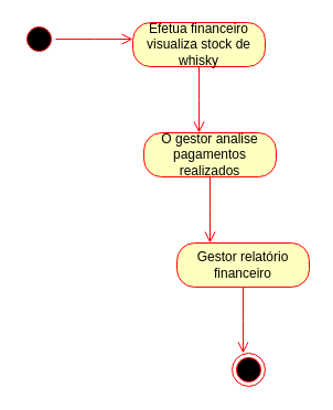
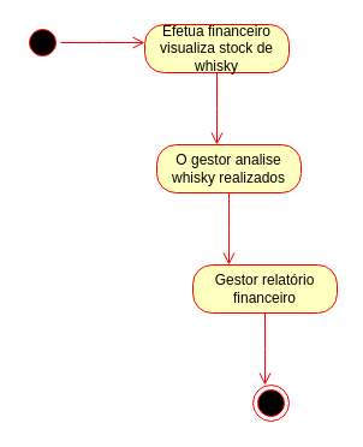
- <mxCell id="6" value="O gestor analise pagamentos realizados" style="rounded=1;whiteSpace=wrap;html=1;arcSize=40;fontColor=#000000;fillColor=#ffffc0;strokeColor=#ff0000;" parent="1" vertex="1"><mxGeometry x="130" y="120" width="120" height="40" as="geometry" /></mxCell>
+ <mxCell id="6" value="O gestor analise whisky realizados" style="rounded=1;whiteSpace=wrap;html=1;arcSize=40;fontColor=#000000;fillColor=#ffffc0;strokeColor=#ff0000;" parent="1" vertex="1"><mxGeometry x="130" y="120" width="120" height="40" as="geometry" /></mxCell>
